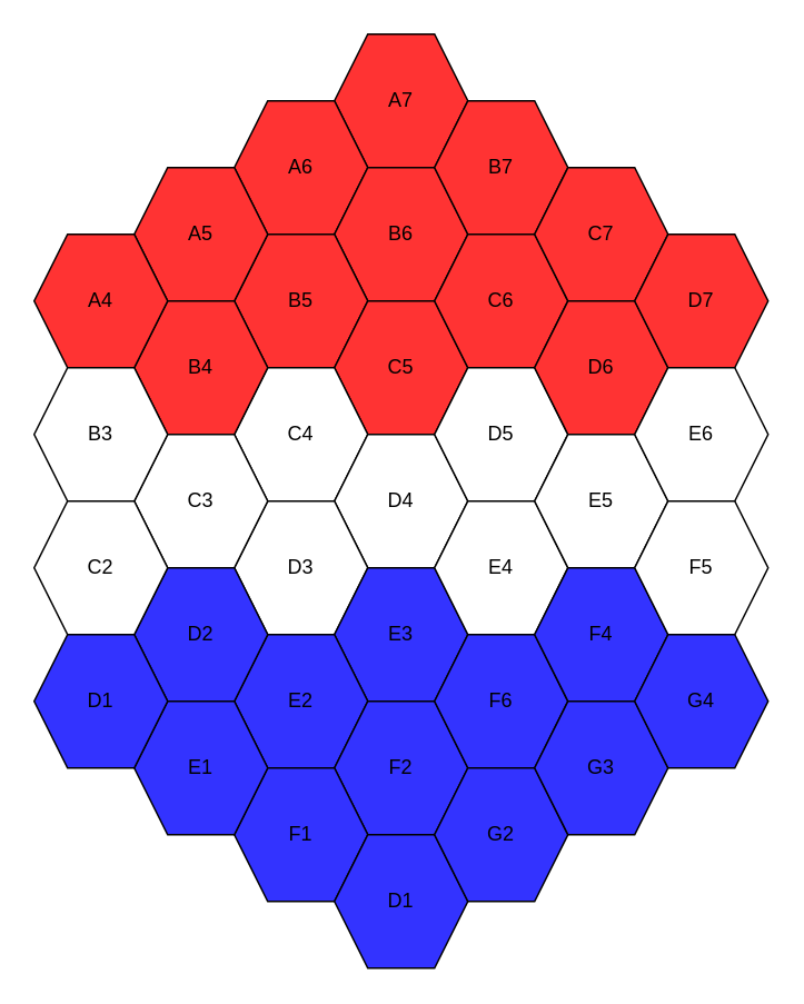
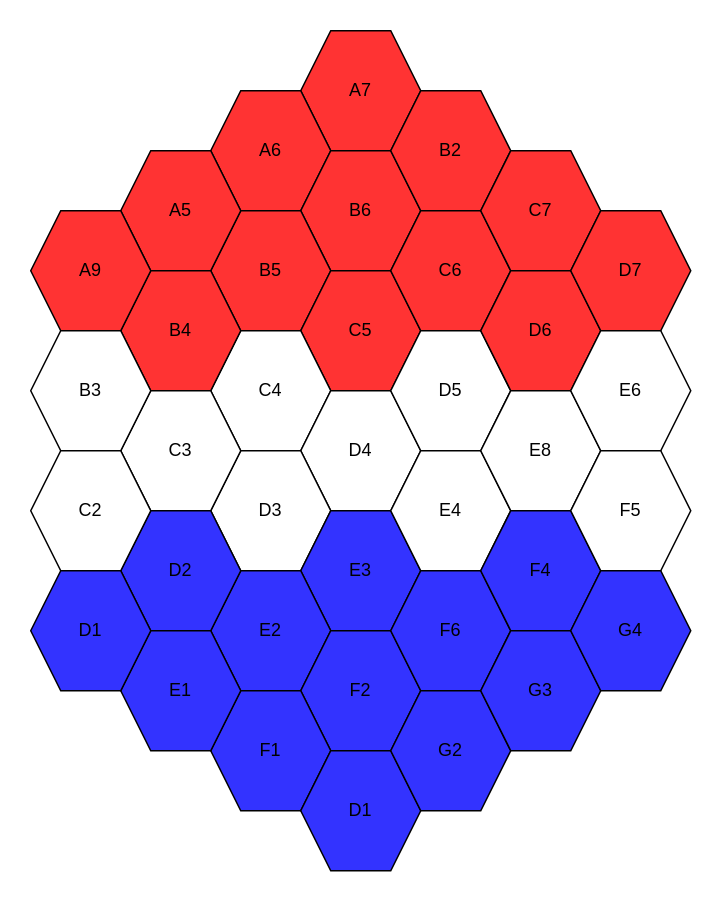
- <mxCell id="5" value="B7" style="shape=hexagon;perimeter=hexagonPerimeter2;whiteSpace=wrap;html=1;fixedSize=1;fillColor=#FF3333;" vertex="1" parent="1"><mxGeometry x="260" y="60" width="80" height="80" as="geometry" /></mxCell>
+ <mxCell id="5" value="B2" style="shape=hexagon;perimeter=hexagonPerimeter2;whiteSpace=wrap;html=1;fixedSize=1;fillColor=#FF3333;" vertex="1" parent="1"><mxGeometry x="260" y="60" width="80" height="80" as="geometry" /></mxCell>
- <mxCell id="26" value="A4" style="shape=hexagon;perimeter=hexagonPerimeter2;whiteSpace=wrap;html=1;fixedSize=1;fillColor=#FF3333;" vertex="1" parent="1"><mxGeometry x="20" y="140" width="80" height="80" as="geometry" /></mxCell>
+ <mxCell id="26" value="A9" style="shape=hexagon;perimeter=hexagonPerimeter2;whiteSpace=wrap;html=1;fixedSize=1;fillColor=#FF3333;" vertex="1" parent="1"><mxGeometry x="20" y="140" width="80" height="80" as="geometry" /></mxCell>
- <mxCell id="32" value="E5" style="shape=hexagon;perimeter=hexagonPerimeter2;whiteSpace=wrap;html=1;fixedSize=1;" vertex="1" parent="1"><mxGeometry x="320" y="260" width="80" height="80" as="geometry" /></mxCell>
+ <mxCell id="32" value="E8" style="shape=hexagon;perimeter=hexagonPerimeter2;whiteSpace=wrap;html=1;fixedSize=1;" vertex="1" parent="1"><mxGeometry x="320" y="260" width="80" height="80" as="geometry" /></mxCell>
